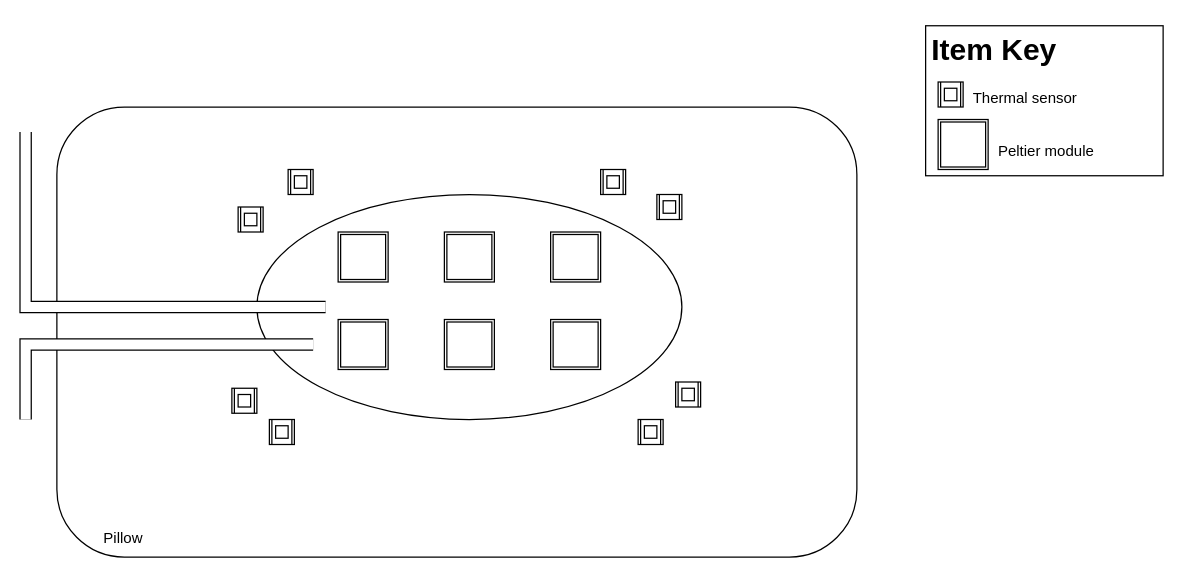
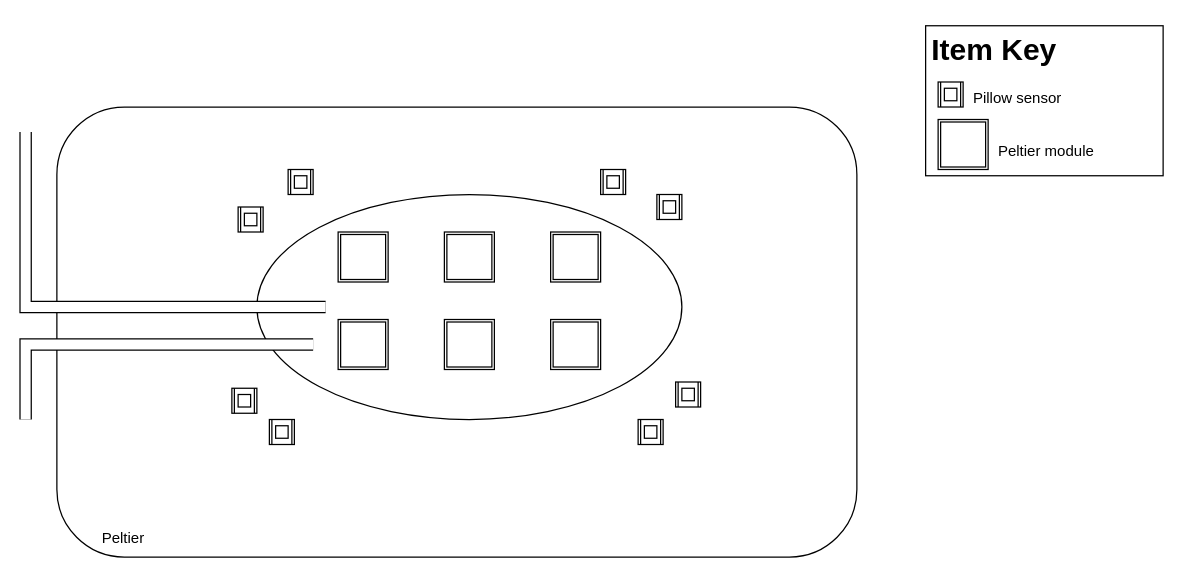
- <mxCell id="31" value="&lt;h1&gt;Item Key&amp;nbsp;&lt;/h1&gt;&lt;div&gt;&lt;span style=&quot;white-space: pre;&quot;&gt;&#09;&lt;/span&gt;&amp;nbsp; Thermal sensor&lt;br&gt;&lt;/div&gt;&lt;div&gt;&lt;br&gt;&lt;/div&gt;&lt;div&gt;&lt;br&gt;&lt;/div&gt;&lt;div&gt;&lt;span style=&quot;white-space: pre;&quot;&gt;&#09;&lt;/span&gt;&lt;span style=&quot;white-space: pre;&quot;&gt;&#09;&lt;/span&gt;Peltier module&amp;nbsp;&lt;br&gt;&lt;/div&gt;" style="text;html=1;strokeColor=default;fillColor=none;spacing=5;spacingTop=-20;whiteSpace=wrap;overflow=hidden;rounded=0;" vertex="1" parent="1"><mxGeometry x="740" y="20" width="190" height="120" as="geometry" /></mxCell>
+ <mxCell id="31" value="&lt;h1&gt;Item Key&amp;nbsp;&lt;/h1&gt;&lt;div&gt;&lt;span style=&quot;white-space: pre;&quot;&gt;&#09;&lt;/span&gt;&amp;nbsp; Pillow sensor&lt;br&gt;&lt;/div&gt;&lt;div&gt;&lt;br&gt;&lt;/div&gt;&lt;div&gt;&lt;br&gt;&lt;/div&gt;&lt;div&gt;&lt;span style=&quot;white-space: pre;&quot;&gt;&#09;&lt;/span&gt;&lt;span style=&quot;white-space: pre;&quot;&gt;&#09;&lt;/span&gt;Peltier module&amp;nbsp;&lt;br&gt;&lt;/div&gt;" style="text;html=1;strokeColor=default;fillColor=none;spacing=5;spacingTop=-20;whiteSpace=wrap;overflow=hidden;rounded=0;" vertex="1" parent="1"><mxGeometry x="740" y="20" width="190" height="120" as="geometry" /></mxCell>
- <mxCell id="3" value="Pillow&amp;nbsp;" style="text;html=1;strokeColor=none;fillColor=none;align=center;verticalAlign=middle;whiteSpace=wrap;rounded=0;" vertex="1" parent="1"><mxGeometry x="70" y="415" width="60" height="30" as="geometry" /></mxCell>
+ <mxCell id="3" value="Peltier&amp;nbsp;" style="text;html=1;strokeColor=none;fillColor=none;align=center;verticalAlign=middle;whiteSpace=wrap;rounded=0;" vertex="1" parent="1"><mxGeometry x="70" y="415" width="60" height="30" as="geometry" /></mxCell>
